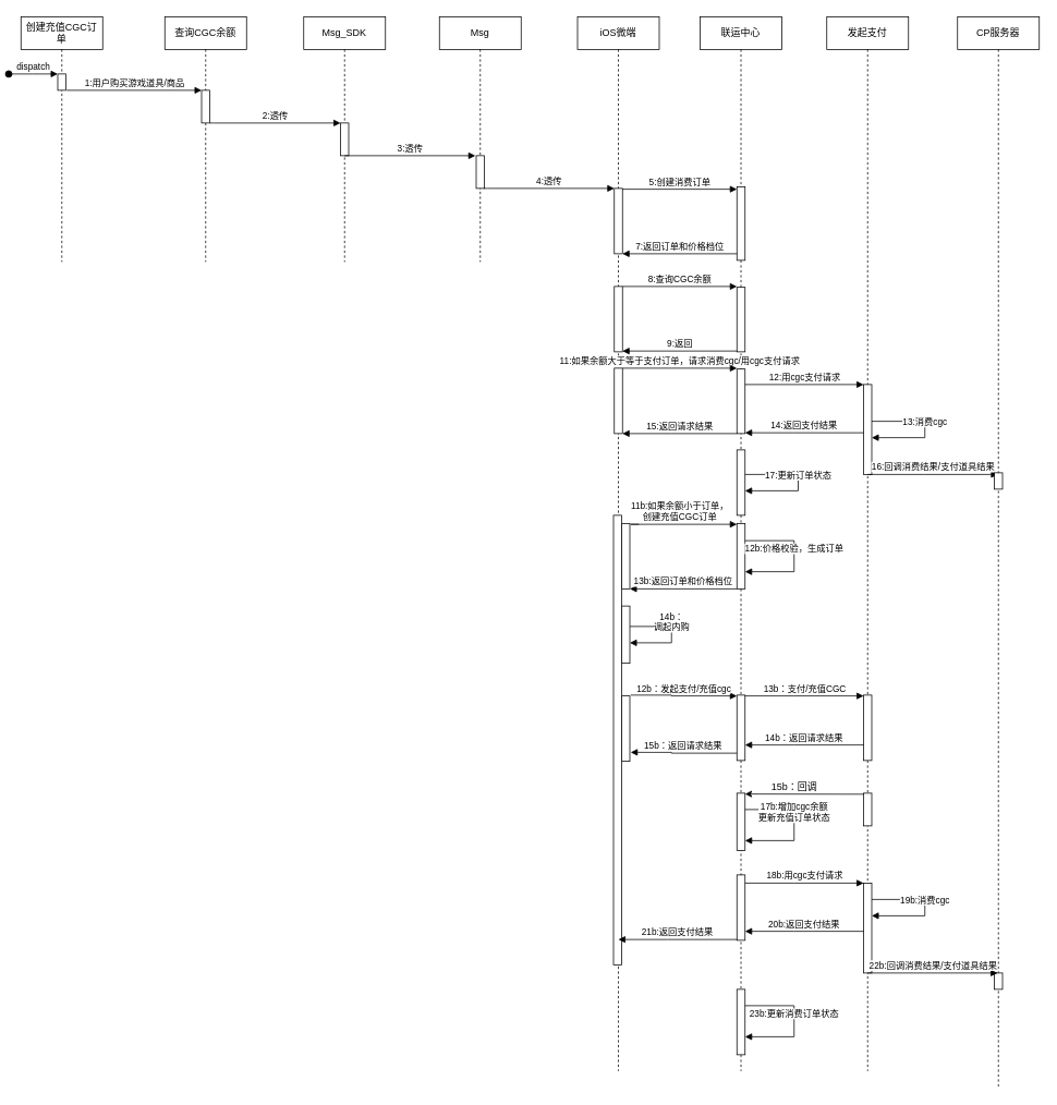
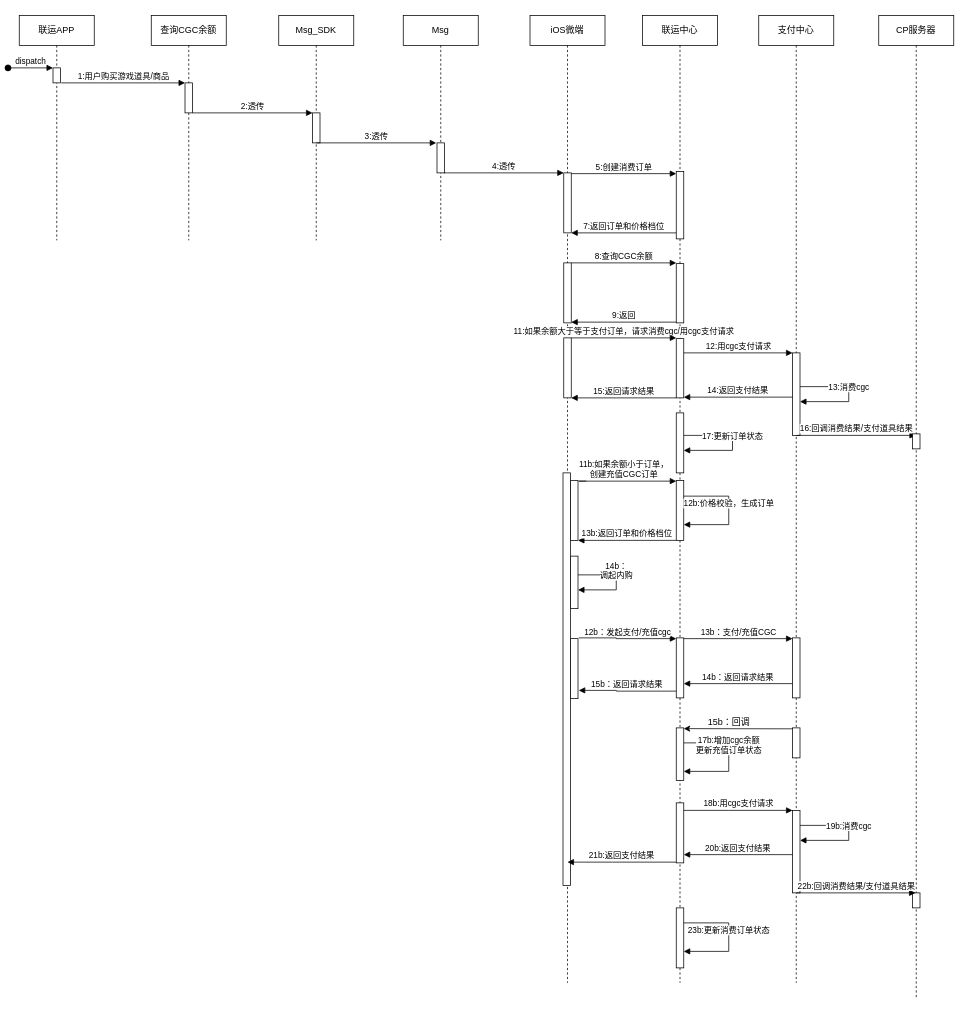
- <mxCell id="2" value="创建充值CGC订单" style="shape=umlLifeline;perimeter=lifelinePerimeter;whiteSpace=wrap;html=1;container=0;dropTarget=0;collapsible=0;recursiveResize=0;outlineConnect=0;portConstraint=eastwest;newEdgeStyle={&quot;edgeStyle&quot;:&quot;elbowEdgeStyle&quot;,&quot;elbow&quot;:&quot;vertical&quot;,&quot;curved&quot;:0,&quot;rounded&quot;:0};" parent="1" vertex="1"><mxGeometry x="20" y="20" width="100" height="300" as="geometry" /></mxCell>
+ <mxCell id="2" value="联运APP" style="shape=umlLifeline;perimeter=lifelinePerimeter;whiteSpace=wrap;html=1;container=0;dropTarget=0;collapsible=0;recursiveResize=0;outlineConnect=0;portConstraint=eastwest;newEdgeStyle={&quot;edgeStyle&quot;:&quot;elbowEdgeStyle&quot;,&quot;elbow&quot;:&quot;vertical&quot;,&quot;curved&quot;:0,&quot;rounded&quot;:0};" parent="1" vertex="1"><mxGeometry x="20" y="20" width="100" height="300" as="geometry" /></mxCell>
- <mxCell id="32" value="发起支付" style="shape=umlLifeline;perimeter=lifelinePerimeter;whiteSpace=wrap;html=1;container=0;dropTarget=0;collapsible=0;recursiveResize=0;outlineConnect=0;portConstraint=eastwest;newEdgeStyle={&quot;edgeStyle&quot;:&quot;elbowEdgeStyle&quot;,&quot;elbow&quot;:&quot;vertical&quot;,&quot;curved&quot;:0,&quot;rounded&quot;:0};" vertex="1" parent="1"><mxGeometry x="1006" y="20" width="100" height="1290" as="geometry" /></mxCell>
+ <mxCell id="32" value="支付中心" style="shape=umlLifeline;perimeter=lifelinePerimeter;whiteSpace=wrap;html=1;container=0;dropTarget=0;collapsible=0;recursiveResize=0;outlineConnect=0;portConstraint=eastwest;newEdgeStyle={&quot;edgeStyle&quot;:&quot;elbowEdgeStyle&quot;,&quot;elbow&quot;:&quot;vertical&quot;,&quot;curved&quot;:0,&quot;rounded&quot;:0};" vertex="1" parent="1"><mxGeometry x="1006" y="20" width="100" height="1290" as="geometry" /></mxCell>
